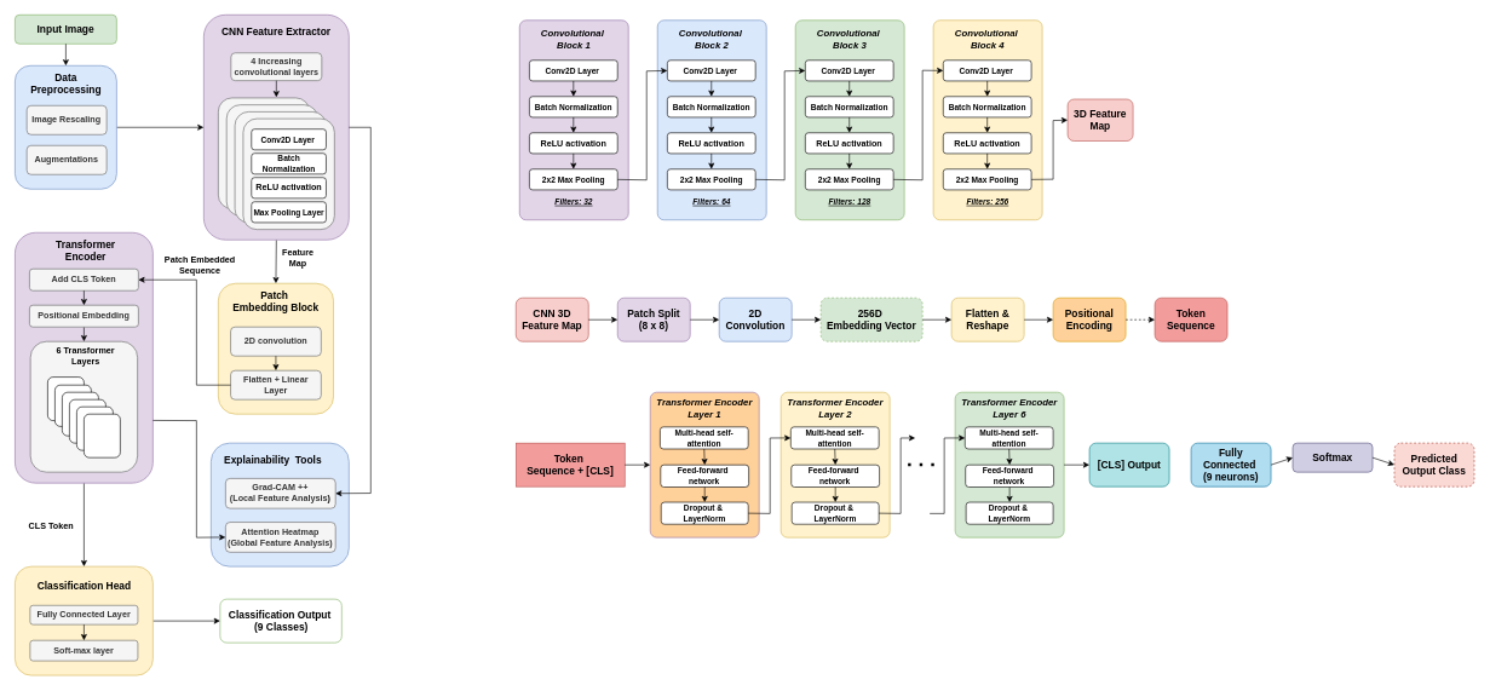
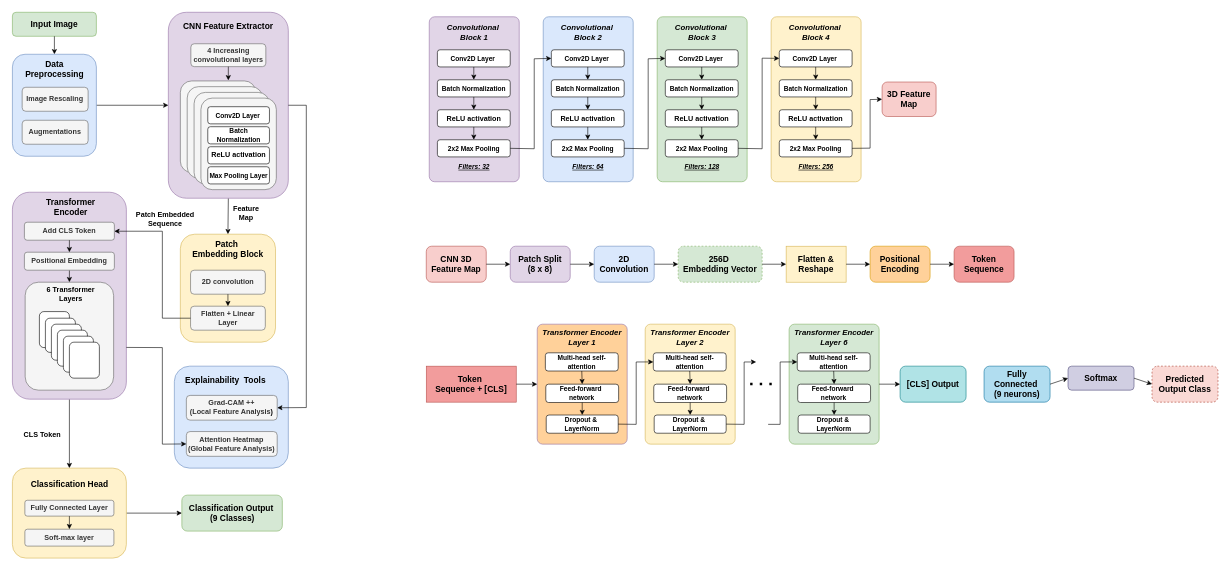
- <mxCell id="120" value="&lt;span style=&quot;font-size: 14px;&quot;&gt;&lt;b&gt;Flatten &amp;amp; Reshape&lt;/b&gt;&lt;/span&gt;" style="rounded=1;whiteSpace=wrap;html=1;fillColor=#fff2cc;strokeColor=#d6b656;" parent="115" vertex="1"><mxGeometry x="600" width="100" height="60" as="geometry" /></mxCell>
+ <mxCell id="120" value="&lt;span style=&quot;font-size: 14px;&quot;&gt;&lt;b&gt;Flatten &amp;amp; Reshape&lt;/b&gt;&lt;/span&gt;" style="whiteSpace=wrap;html=1;fillColor=#fff2cc;strokeColor=#d6b656;rounded=0;" parent="115" vertex="1"><mxGeometry x="600" width="100" height="60" as="geometry" /></mxCell>
- <mxCell id="128" value="" style="endArrow=classic;html=1;rounded=0;exitX=1;exitY=0.5;exitDx=0;exitDy=0;entryX=0;entryY=0.5;entryDx=0;entryDy=0;dashed=1;" parent="115" source="121" target="122" edge="1"><mxGeometry width="50" height="50" relative="1" as="geometry"><mxPoint x="480" y="-60" as="sourcePoint" /><mxPoint x="530" y="-110" as="targetPoint" /></mxGeometry></mxCell>
+ <mxCell id="128" value="" style="endArrow=classic;html=1;rounded=0;exitX=1;exitY=0.5;exitDx=0;exitDy=0;entryX=0;entryY=0.5;entryDx=0;entryDy=0;" parent="115" source="121" target="122" edge="1"><mxGeometry width="50" height="50" relative="1" as="geometry"><mxPoint x="480" y="-60" as="sourcePoint" /><mxPoint x="530" y="-110" as="targetPoint" /></mxGeometry></mxCell>
- <mxCell id="8" value="&lt;font style=&quot;font-size: 14px;&quot;&gt;Classification Output&amp;nbsp;&lt;/font&gt;&lt;div&gt;&lt;font style=&quot;font-size: 14px;&quot;&gt;(9 Classes)&lt;/font&gt;&lt;/div&gt;" style="rounded=1;whiteSpace=wrap;html=1;fontStyle=1;fillColor=#ffffff;strokeColor=#82b366;" parent="1" vertex="1"><mxGeometry x="302.5" y="825" width="167.5" height="60" as="geometry" /></mxCell>
+ <mxCell id="8" value="&lt;font style=&quot;font-size: 14px;&quot;&gt;Classification Output&amp;nbsp;&lt;/font&gt;&lt;div&gt;&lt;font style=&quot;font-size: 14px;&quot;&gt;(9 Classes)&lt;/font&gt;&lt;/div&gt;" style="rounded=1;whiteSpace=wrap;html=1;fontStyle=1;fillColor=#d5e8d4;strokeColor=#82b366;" parent="1" vertex="1"><mxGeometry x="302.5" y="825" width="167.5" height="60" as="geometry" /></mxCell>
